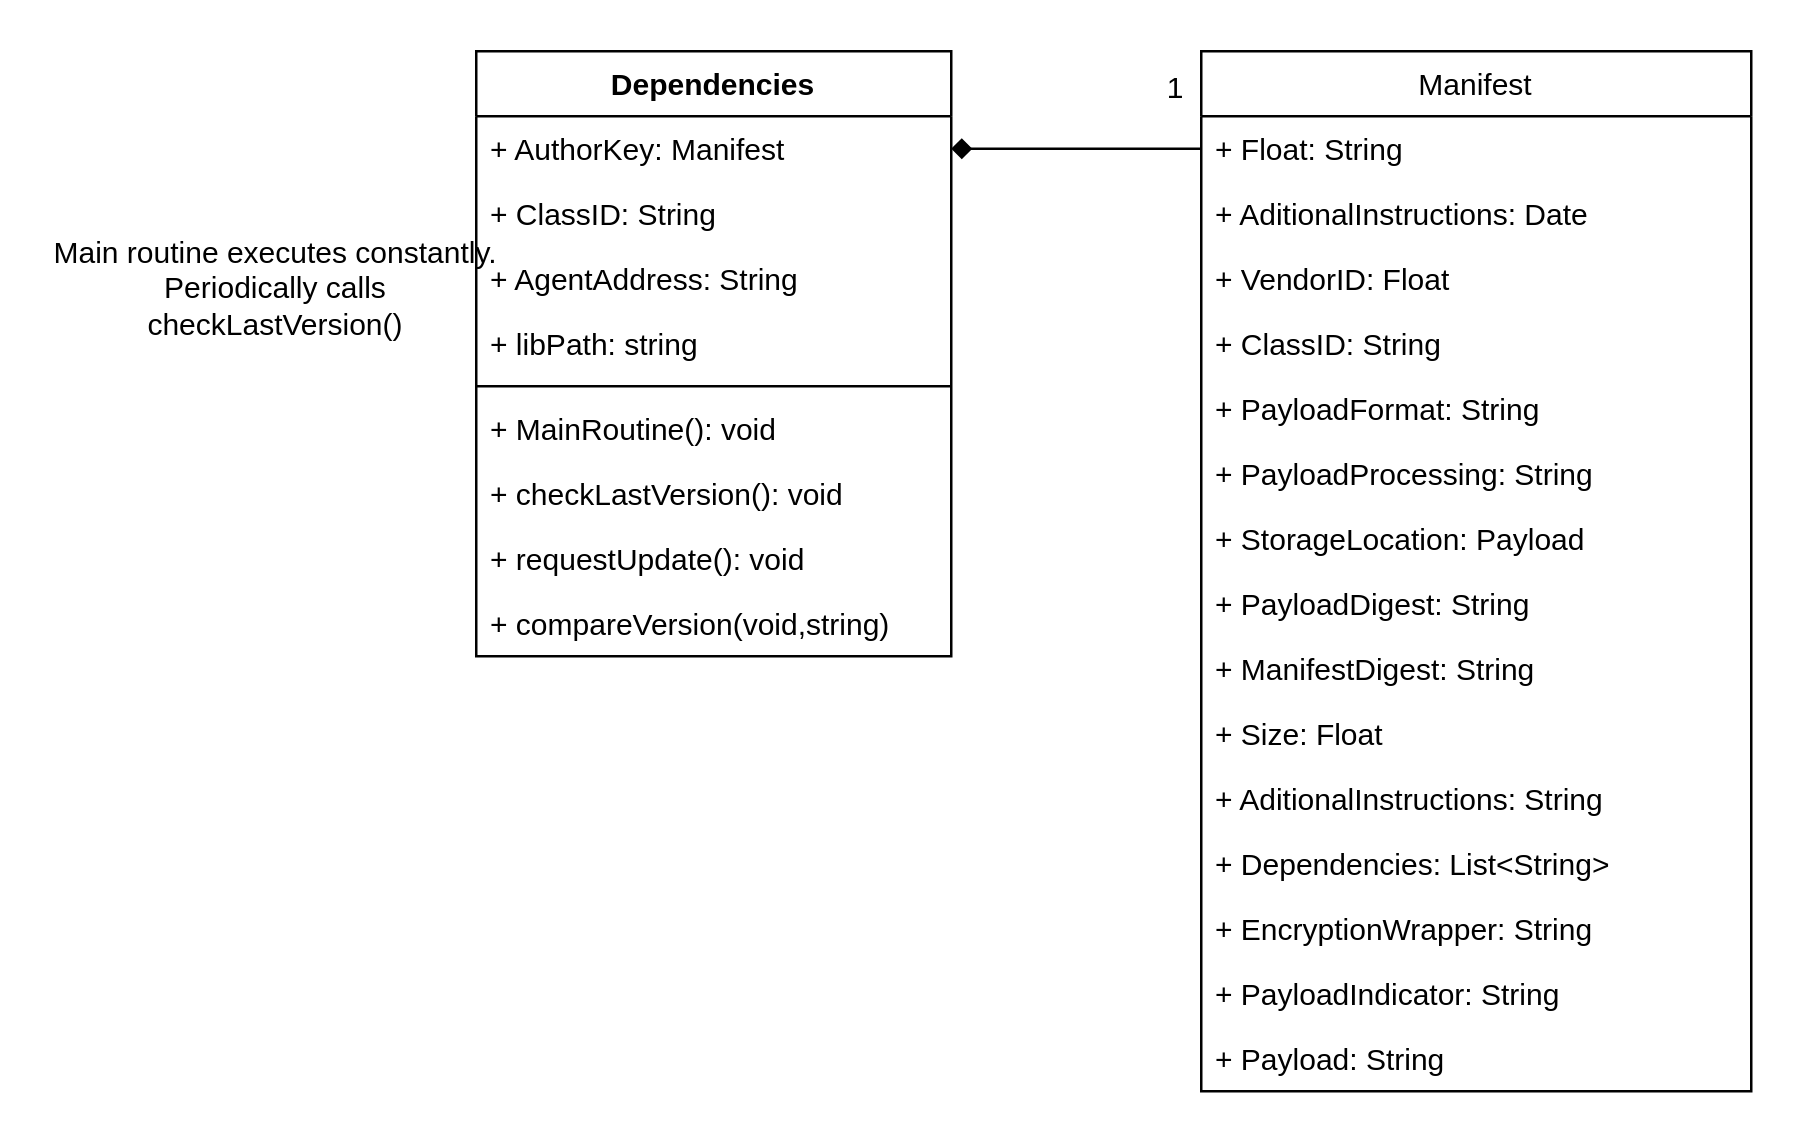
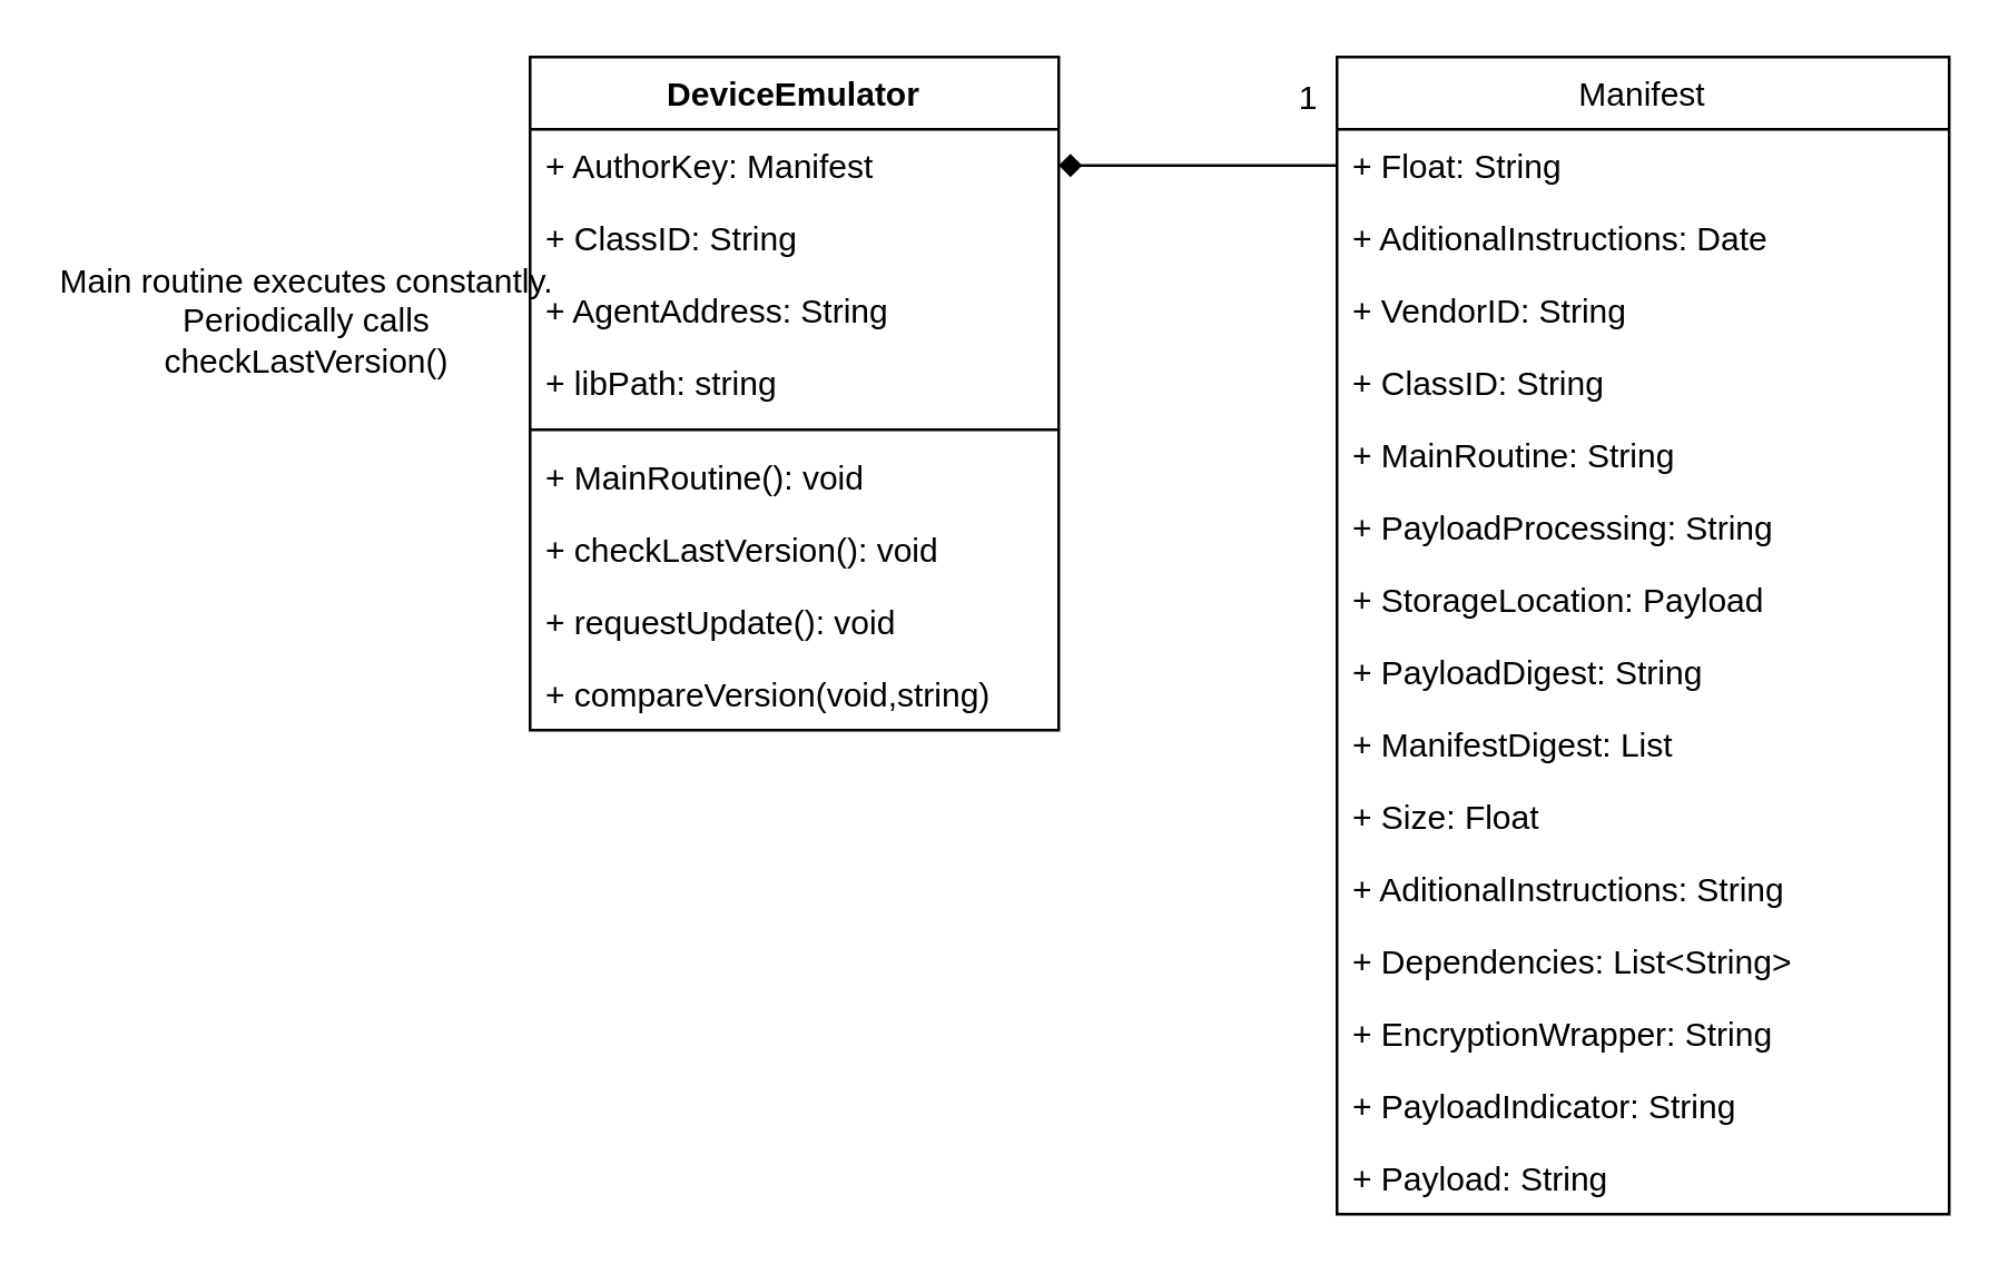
- <mxCell id="2" value="Dependencies" style="swimlane;fontStyle=1;align=center;verticalAlign=top;childLayout=stackLayout;horizontal=1;startSize=26;horizontalStack=0;resizeParent=1;resizeParentMax=0;resizeLast=0;collapsible=1;marginBottom=0;" vertex="1" parent="1"><mxGeometry x="190" y="20" width="190" height="242" as="geometry" /></mxCell>
+ <mxCell id="2" value="DeviceEmulator" style="swimlane;fontStyle=1;align=center;verticalAlign=top;childLayout=stackLayout;horizontal=1;startSize=26;horizontalStack=0;resizeParent=1;resizeParentMax=0;resizeLast=0;collapsible=1;marginBottom=0;" vertex="1" parent="1"><mxGeometry x="190" y="20" width="190" height="242" as="geometry" /></mxCell>
- <mxCell id="15" value="+ VendorID: Float" style="text;strokeColor=none;fillColor=none;align=left;verticalAlign=top;spacingLeft=4;spacingRight=4;overflow=hidden;rotatable=0;points=[[0,0.5],[1,0.5]];portConstraint=eastwest;" vertex="1" parent="12"><mxGeometry y="78" width="220" height="26" as="geometry" /></mxCell>
+ <mxCell id="15" value="+ VendorID: String" style="text;strokeColor=none;fillColor=none;align=left;verticalAlign=top;spacingLeft=4;spacingRight=4;overflow=hidden;rotatable=0;points=[[0,0.5],[1,0.5]];portConstraint=eastwest;" vertex="1" parent="12"><mxGeometry y="78" width="220" height="26" as="geometry" /></mxCell>
- <mxCell id="17" value="+ PayloadFormat: String" style="text;strokeColor=none;fillColor=none;align=left;verticalAlign=top;spacingLeft=4;spacingRight=4;overflow=hidden;rotatable=0;points=[[0,0.5],[1,0.5]];portConstraint=eastwest;" vertex="1" parent="12"><mxGeometry y="130" width="220" height="26" as="geometry" /></mxCell>
+ <mxCell id="17" value="+ MainRoutine: String" style="text;strokeColor=none;fillColor=none;align=left;verticalAlign=top;spacingLeft=4;spacingRight=4;overflow=hidden;rotatable=0;points=[[0,0.5],[1,0.5]];portConstraint=eastwest;" vertex="1" parent="12"><mxGeometry y="130" width="220" height="26" as="geometry" /></mxCell>
- <mxCell id="21" value="+ ManifestDigest: String" style="text;strokeColor=none;fillColor=none;align=left;verticalAlign=top;spacingLeft=4;spacingRight=4;overflow=hidden;rotatable=0;points=[[0,0.5],[1,0.5]];portConstraint=eastwest;" vertex="1" parent="12"><mxGeometry y="234" width="220" height="26" as="geometry" /></mxCell>
+ <mxCell id="21" value="+ ManifestDigest: List" style="text;strokeColor=none;fillColor=none;align=left;verticalAlign=top;spacingLeft=4;spacingRight=4;overflow=hidden;rotatable=0;points=[[0,0.5],[1,0.5]];portConstraint=eastwest;" vertex="1" parent="12"><mxGeometry y="234" width="220" height="26" as="geometry" /></mxCell>
